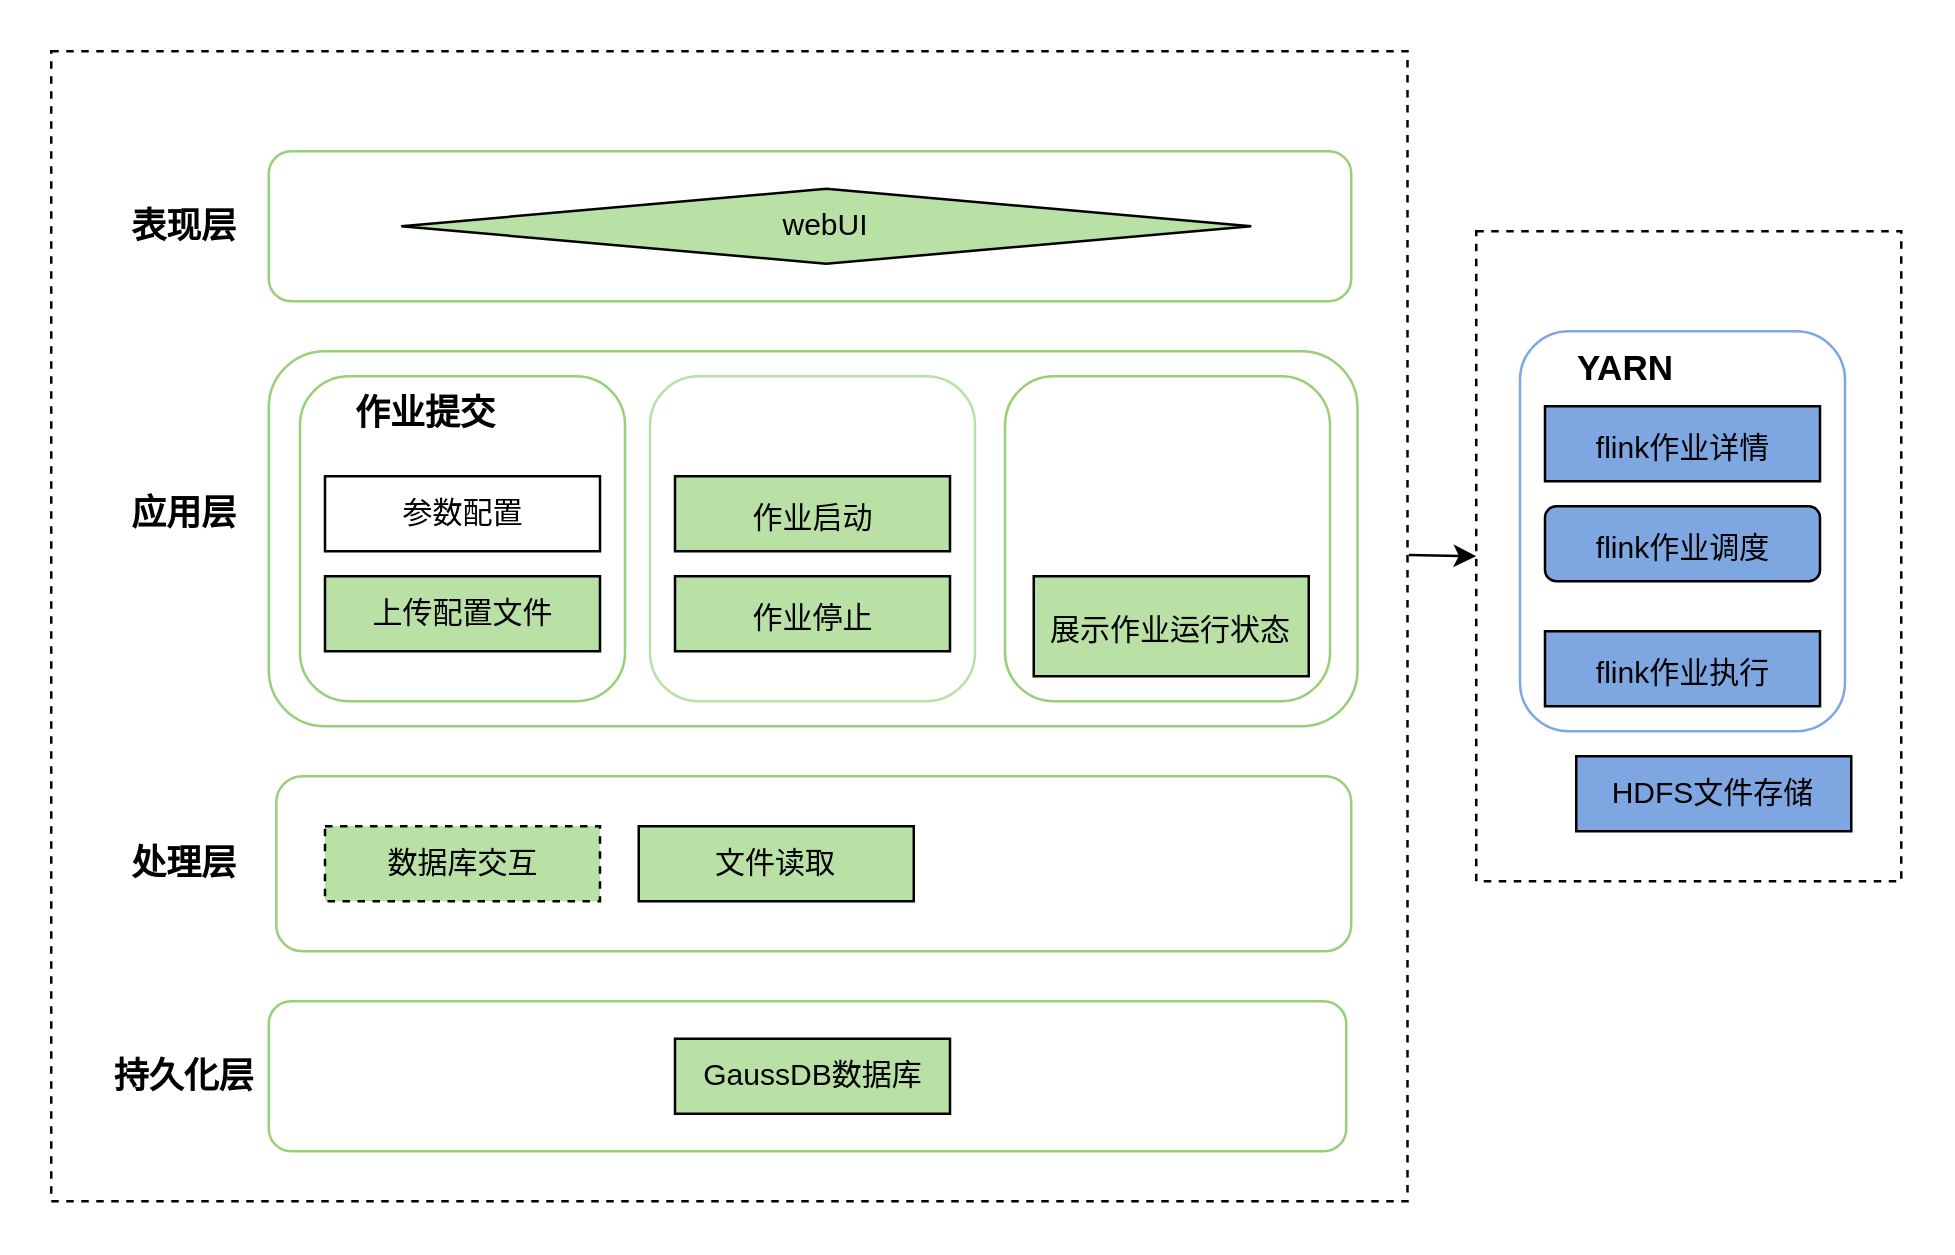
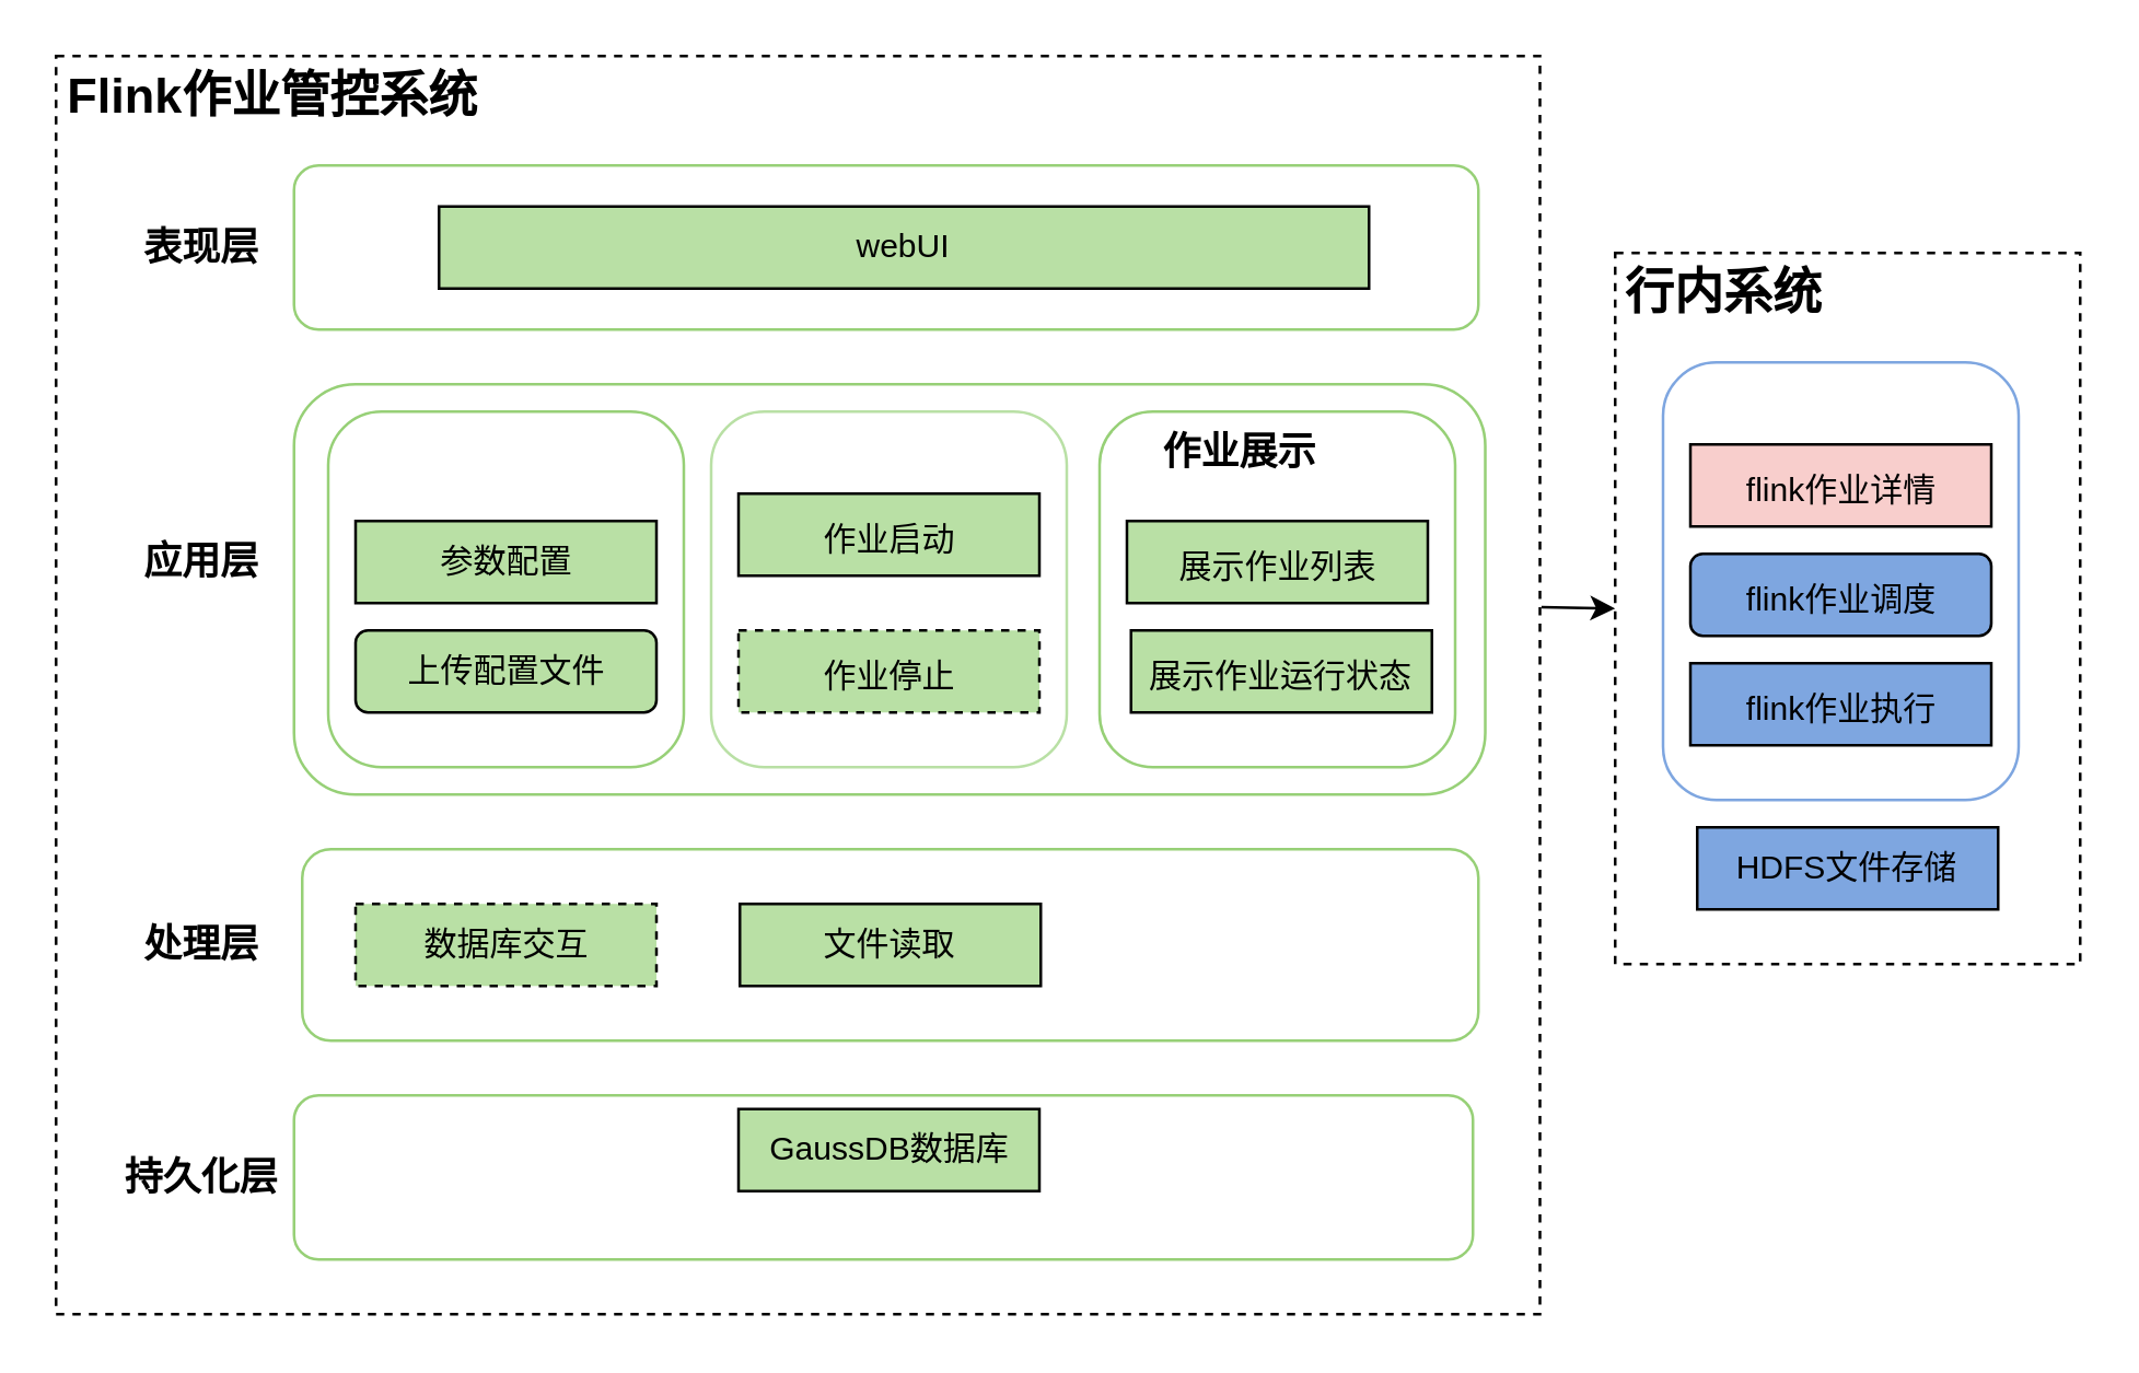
+ <mxCell id="35" value="&lt;b&gt;&lt;font style=&quot;font-size: 18px&quot;&gt;Flink作业管控系统&lt;/font&gt;&lt;/b&gt;" style="text;html=1;strokeColor=none;fillColor=none;align=center;verticalAlign=middle;whiteSpace=wrap;rounded=0;fontFamily=Helvetica;" vertex="1" parent="1"><mxGeometry x="20" y="20" width="159" height="30" as="geometry" /></mxCell>
- <mxCell id="28" value="webUI" style="rhombus;whiteSpace=wrap;html=1;fontSize=12;fillColor=#B9E0A5;" vertex="1" parent="1"><mxGeometry x="160" y="75" width="340" height="30" as="geometry" /></mxCell>
+ <mxCell id="28" value="webUI" style="rounded=0;whiteSpace=wrap;html=1;fontSize=12;fillColor=#B9E0A5;" vertex="1" parent="1"><mxGeometry x="160" y="75" width="340" height="30" as="geometry" /></mxCell>
+ <mxCell id="21" value="&lt;b&gt;&lt;font style=&quot;font-size: 18px&quot;&gt;行内系统&lt;/font&gt;&lt;/b&gt;" style="text;html=1;strokeColor=none;fillColor=none;align=center;verticalAlign=middle;whiteSpace=wrap;rounded=0;fontFamily=Helvetica;" vertex="1" parent="1"><mxGeometry x="590" y="92" width="80" height="30" as="geometry" /></mxCell>
- <mxCell id="17" value="&lt;span style=&quot;font-size: 14px&quot;&gt;&lt;b&gt;YARN&lt;/b&gt;&lt;/span&gt;" style="text;html=1;strokeColor=none;fillColor=none;align=center;verticalAlign=middle;whiteSpace=wrap;rounded=0;fontFamily=Helvetica;" vertex="1" parent="1"><mxGeometry x="620" y="132" width="60" height="30" as="geometry" /></mxCell>
- <mxCell id="14" value="&lt;b&gt;&lt;font style=&quot;font-size: 14px&quot;&gt;作业提交&lt;/font&gt;&lt;/b&gt;" style="text;html=1;strokeColor=none;fillColor=none;align=center;verticalAlign=middle;whiteSpace=wrap;rounded=0;fontFamily=Helvetica;" vertex="1" parent="1"><mxGeometry x="139.5" y="150" width="60" height="30" as="geometry" /></mxCell>
+ <mxCell id="20" value="&lt;b&gt;&lt;font style=&quot;font-size: 14px&quot;&gt;作业展示&lt;/font&gt;&lt;/b&gt;" style="text;html=1;strokeColor=none;fillColor=none;align=center;verticalAlign=middle;whiteSpace=wrap;rounded=0;fontFamily=Helvetica;" vertex="1" parent="1"><mxGeometry x="423" y="150" width="60" height="30" as="geometry" /></mxCell>
- <mxCell id="22" value="&lt;span style=&quot;font-size: 12px&quot;&gt;flink作业详情&lt;/span&gt;" style="rounded=0;whiteSpace=wrap;html=1;fontSize=18;fillColor=#7EA6E0;" vertex="1" parent="1"><mxGeometry x="617.5" y="162" width="110" height="30" as="geometry" /></mxCell>
+ <mxCell id="22" value="&lt;span style=&quot;font-size: 12px&quot;&gt;flink作业详情&lt;/span&gt;" style="rounded=0;whiteSpace=wrap;html=1;fontSize=18;fillColor=#f8cecc;" vertex="1" parent="1"><mxGeometry x="617.5" y="162" width="110" height="30" as="geometry" /></mxCell>
- <mxCell id="12" value="参数配置" style="rounded=0;whiteSpace=wrap;html=1;fontSize=12;fillColor=#ffffff;" vertex="1" parent="1"><mxGeometry x="129.5" y="190" width="110" height="30" as="geometry" /></mxCell>
+ <mxCell id="12" value="参数配置" style="rounded=0;whiteSpace=wrap;html=1;fontSize=12;fillColor=#B9E0A5;" vertex="1" parent="1"><mxGeometry x="129.5" y="190" width="110" height="30" as="geometry" /></mxCell>
- <mxCell id="10" value="&lt;span style=&quot;font-size: 12px&quot;&gt;作业启动&lt;/span&gt;" style="rounded=0;whiteSpace=wrap;html=1;fontSize=18;fillColor=#B9E0A5;" vertex="1" parent="1"><mxGeometry x="269.5" y="190" width="110" height="30" as="geometry" /></mxCell>
+ <mxCell id="10" value="&lt;span style=&quot;font-size: 12px&quot;&gt;作业启动&lt;/span&gt;" style="rounded=0;whiteSpace=wrap;html=1;fontSize=18;fillColor=#B9E0A5;" vertex="1" parent="1"><mxGeometry x="269.5" y="180" width="110" height="30" as="geometry" /></mxCell>
+ <mxCell id="11" value="&lt;span style=&quot;font-size: 12px&quot;&gt;展示作业列表&lt;/span&gt;" style="rounded=0;whiteSpace=wrap;html=1;fontSize=18;fillColor=#B9E0A5;" vertex="1" parent="1"><mxGeometry x="411.5" y="190" width="110" height="30" as="geometry" /></mxCell>
- <mxCell id="13" value="上传配置文件" style="rounded=0;whiteSpace=wrap;html=1;fontSize=12;fillColor=#B9E0A5;" vertex="1" parent="1"><mxGeometry x="129.5" y="230" width="110" height="30" as="geometry" /></mxCell>
+ <mxCell id="13" value="上传配置文件" style="whiteSpace=wrap;html=1;fontSize=12;fillColor=#B9E0A5;rounded=1;" vertex="1" parent="1"><mxGeometry x="129.5" y="230" width="110" height="30" as="geometry" /></mxCell>
- <mxCell id="15" value="&lt;span style=&quot;font-size: 12px&quot;&gt;作业停止&lt;/span&gt;" style="rounded=0;whiteSpace=wrap;html=1;fontSize=18;fillColor=#B9E0A5;" vertex="1" parent="1"><mxGeometry x="269.5" y="230" width="110" height="30" as="geometry" /></mxCell>
+ <mxCell id="15" value="&lt;span style=&quot;font-size: 12px&quot;&gt;作业停止&lt;/span&gt;" style="rounded=0;whiteSpace=wrap;html=1;fontSize=18;fillColor=#B9E0A5;dashed=1;" vertex="1" parent="1"><mxGeometry x="269.5" y="230" width="110" height="30" as="geometry" /></mxCell>
- <mxCell id="16" value="&lt;span style=&quot;font-size: 12px&quot;&gt;展示作业运行状态&lt;/span&gt;" style="rounded=0;whiteSpace=wrap;html=1;fontSize=18;fillColor=#B9E0A5;" vertex="1" parent="1"><mxGeometry x="413" y="230" width="110" height="40" as="geometry" /></mxCell>
+ <mxCell id="16" value="&lt;span style=&quot;font-size: 12px&quot;&gt;展示作业运行状态&lt;/span&gt;" style="rounded=0;whiteSpace=wrap;html=1;fontSize=18;fillColor=#B9E0A5;" vertex="1" parent="1"><mxGeometry x="413" y="230" width="110" height="30" as="geometry" /></mxCell>
- <mxCell id="32" value="&lt;span style=&quot;font-size: 12px&quot;&gt;flink作业执行&lt;/span&gt;" style="rounded=0;whiteSpace=wrap;html=1;fontSize=18;fillColor=#7EA6E0;" vertex="1" parent="1"><mxGeometry x="617.5" y="252" width="110" height="30" as="geometry" /></mxCell>
+ <mxCell id="32" value="&lt;span style=&quot;font-size: 12px&quot;&gt;flink作业执行&lt;/span&gt;" style="rounded=0;whiteSpace=wrap;html=1;fontSize=18;fillColor=#7EA6E0;" vertex="1" parent="1"><mxGeometry x="617.5" y="242" width="110" height="30" as="geometry" /></mxCell>
- <mxCell id="26" value="HDFS文件存储" style="rounded=0;whiteSpace=wrap;html=1;fontSize=12;fillColor=#7EA6E0;" vertex="1" parent="1"><mxGeometry x="630" y="302" width="110" height="30" as="geometry" /></mxCell>
+ <mxCell id="26" value="HDFS文件存储" style="rounded=0;whiteSpace=wrap;html=1;fontSize=12;fillColor=#7EA6E0;" vertex="1" parent="1"><mxGeometry x="620" y="302" width="110" height="30" as="geometry" /></mxCell>
- <mxCell id="34" value="文件读取" style="rounded=0;whiteSpace=wrap;html=1;fontSize=12;fillColor=#B9E0A5;" vertex="1" parent="1"><mxGeometry x="255" y="330" width="110" height="30" as="geometry" /></mxCell>
+ <mxCell id="34" value="文件读取" style="rounded=0;whiteSpace=wrap;html=1;fontSize=12;fillColor=#B9E0A5;" vertex="1" parent="1"><mxGeometry x="270" y="330" width="110" height="30" as="geometry" /></mxCell>
- <mxCell id="25" value="GaussDB数据库" style="rounded=0;whiteSpace=wrap;html=1;fontSize=12;fillColor=#B9E0A5;" vertex="1" parent="1"><mxGeometry x="269.5" y="415" width="110" height="30" as="geometry" /></mxCell>
+ <mxCell id="25" value="GaussDB数据库" style="rounded=0;whiteSpace=wrap;html=1;fontSize=12;fillColor=#B9E0A5;" vertex="1" parent="1"><mxGeometry x="269.5" y="405" width="110" height="30" as="geometry" /></mxCell>
